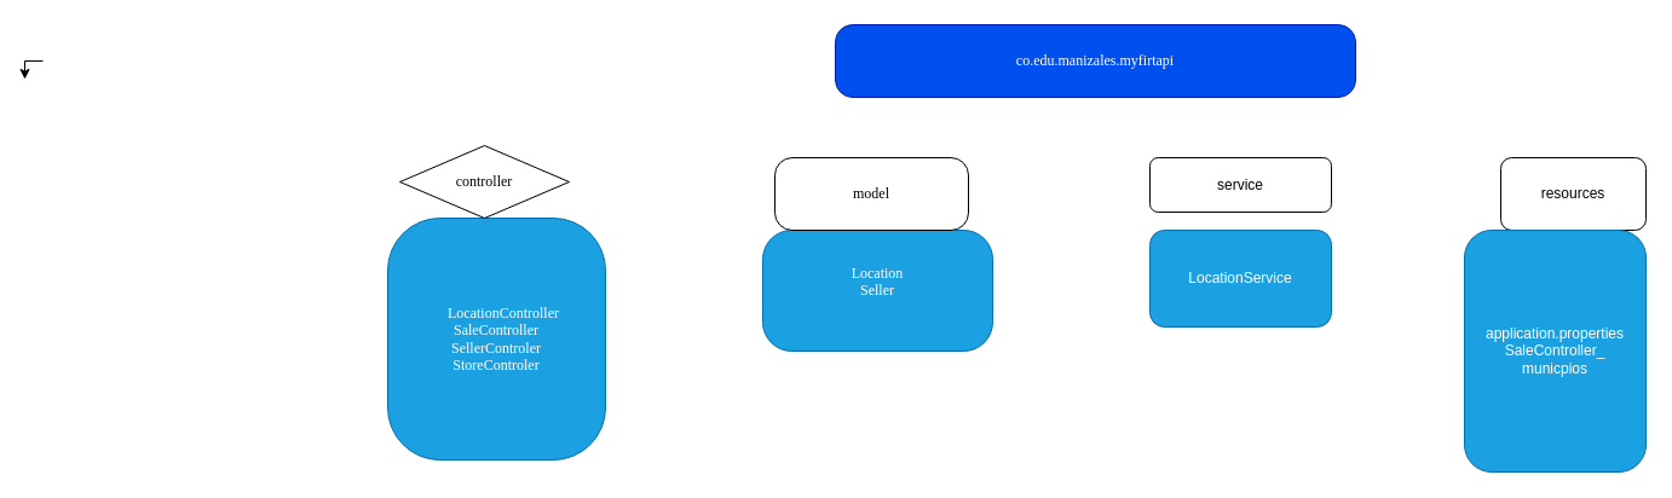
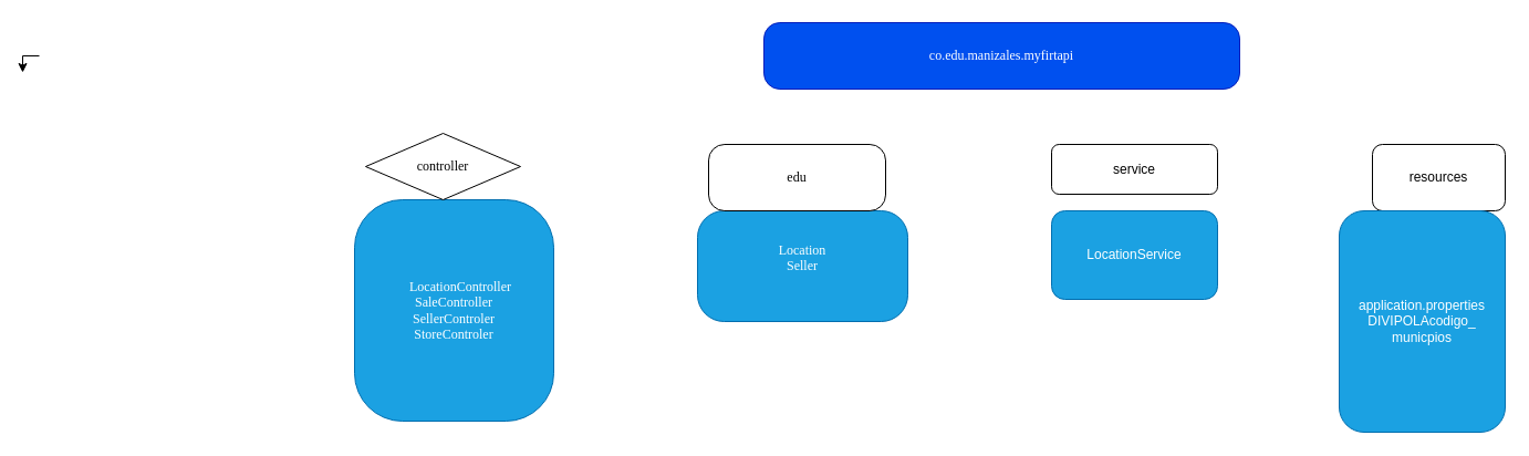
- <mxCell id="6" value="model" style="rounded=1;whiteSpace=wrap;html=1;arcSize=24;shadow=0;comic=0;labelBackgroundColor=none;fontFamily=Verdana;fontSize=12;align=center;" parent="1" vertex="1"><mxGeometry x="640" y="130" width="160" height="60" as="geometry" /></mxCell>
+ <mxCell id="6" value="edu" style="rounded=1;whiteSpace=wrap;html=1;arcSize=24;shadow=0;comic=0;labelBackgroundColor=none;fontFamily=Verdana;fontSize=12;align=center;" parent="1" vertex="1"><mxGeometry x="640" y="130" width="160" height="60" as="geometry" /></mxCell>
- <mxCell id="11" value="application.properties&lt;div&gt;SaleController_&lt;/div&gt;&lt;div&gt;municpios&lt;/div&gt;" style="rounded=1;whiteSpace=wrap;html=1;fillColor=#1ba1e2;fontColor=#ffffff;strokeColor=#006EAF;" vertex="1" parent="1"><mxGeometry x="1210" y="190" width="150" height="200" as="geometry" /></mxCell>
+ <mxCell id="11" value="application.properties&lt;div&gt;DIVIPOLAcodigo_&lt;/div&gt;&lt;div&gt;municpios&lt;/div&gt;" style="rounded=1;whiteSpace=wrap;html=1;fillColor=#1ba1e2;fontColor=#ffffff;strokeColor=#006EAF;" vertex="1" parent="1"><mxGeometry x="1210" y="190" width="150" height="200" as="geometry" /></mxCell>
